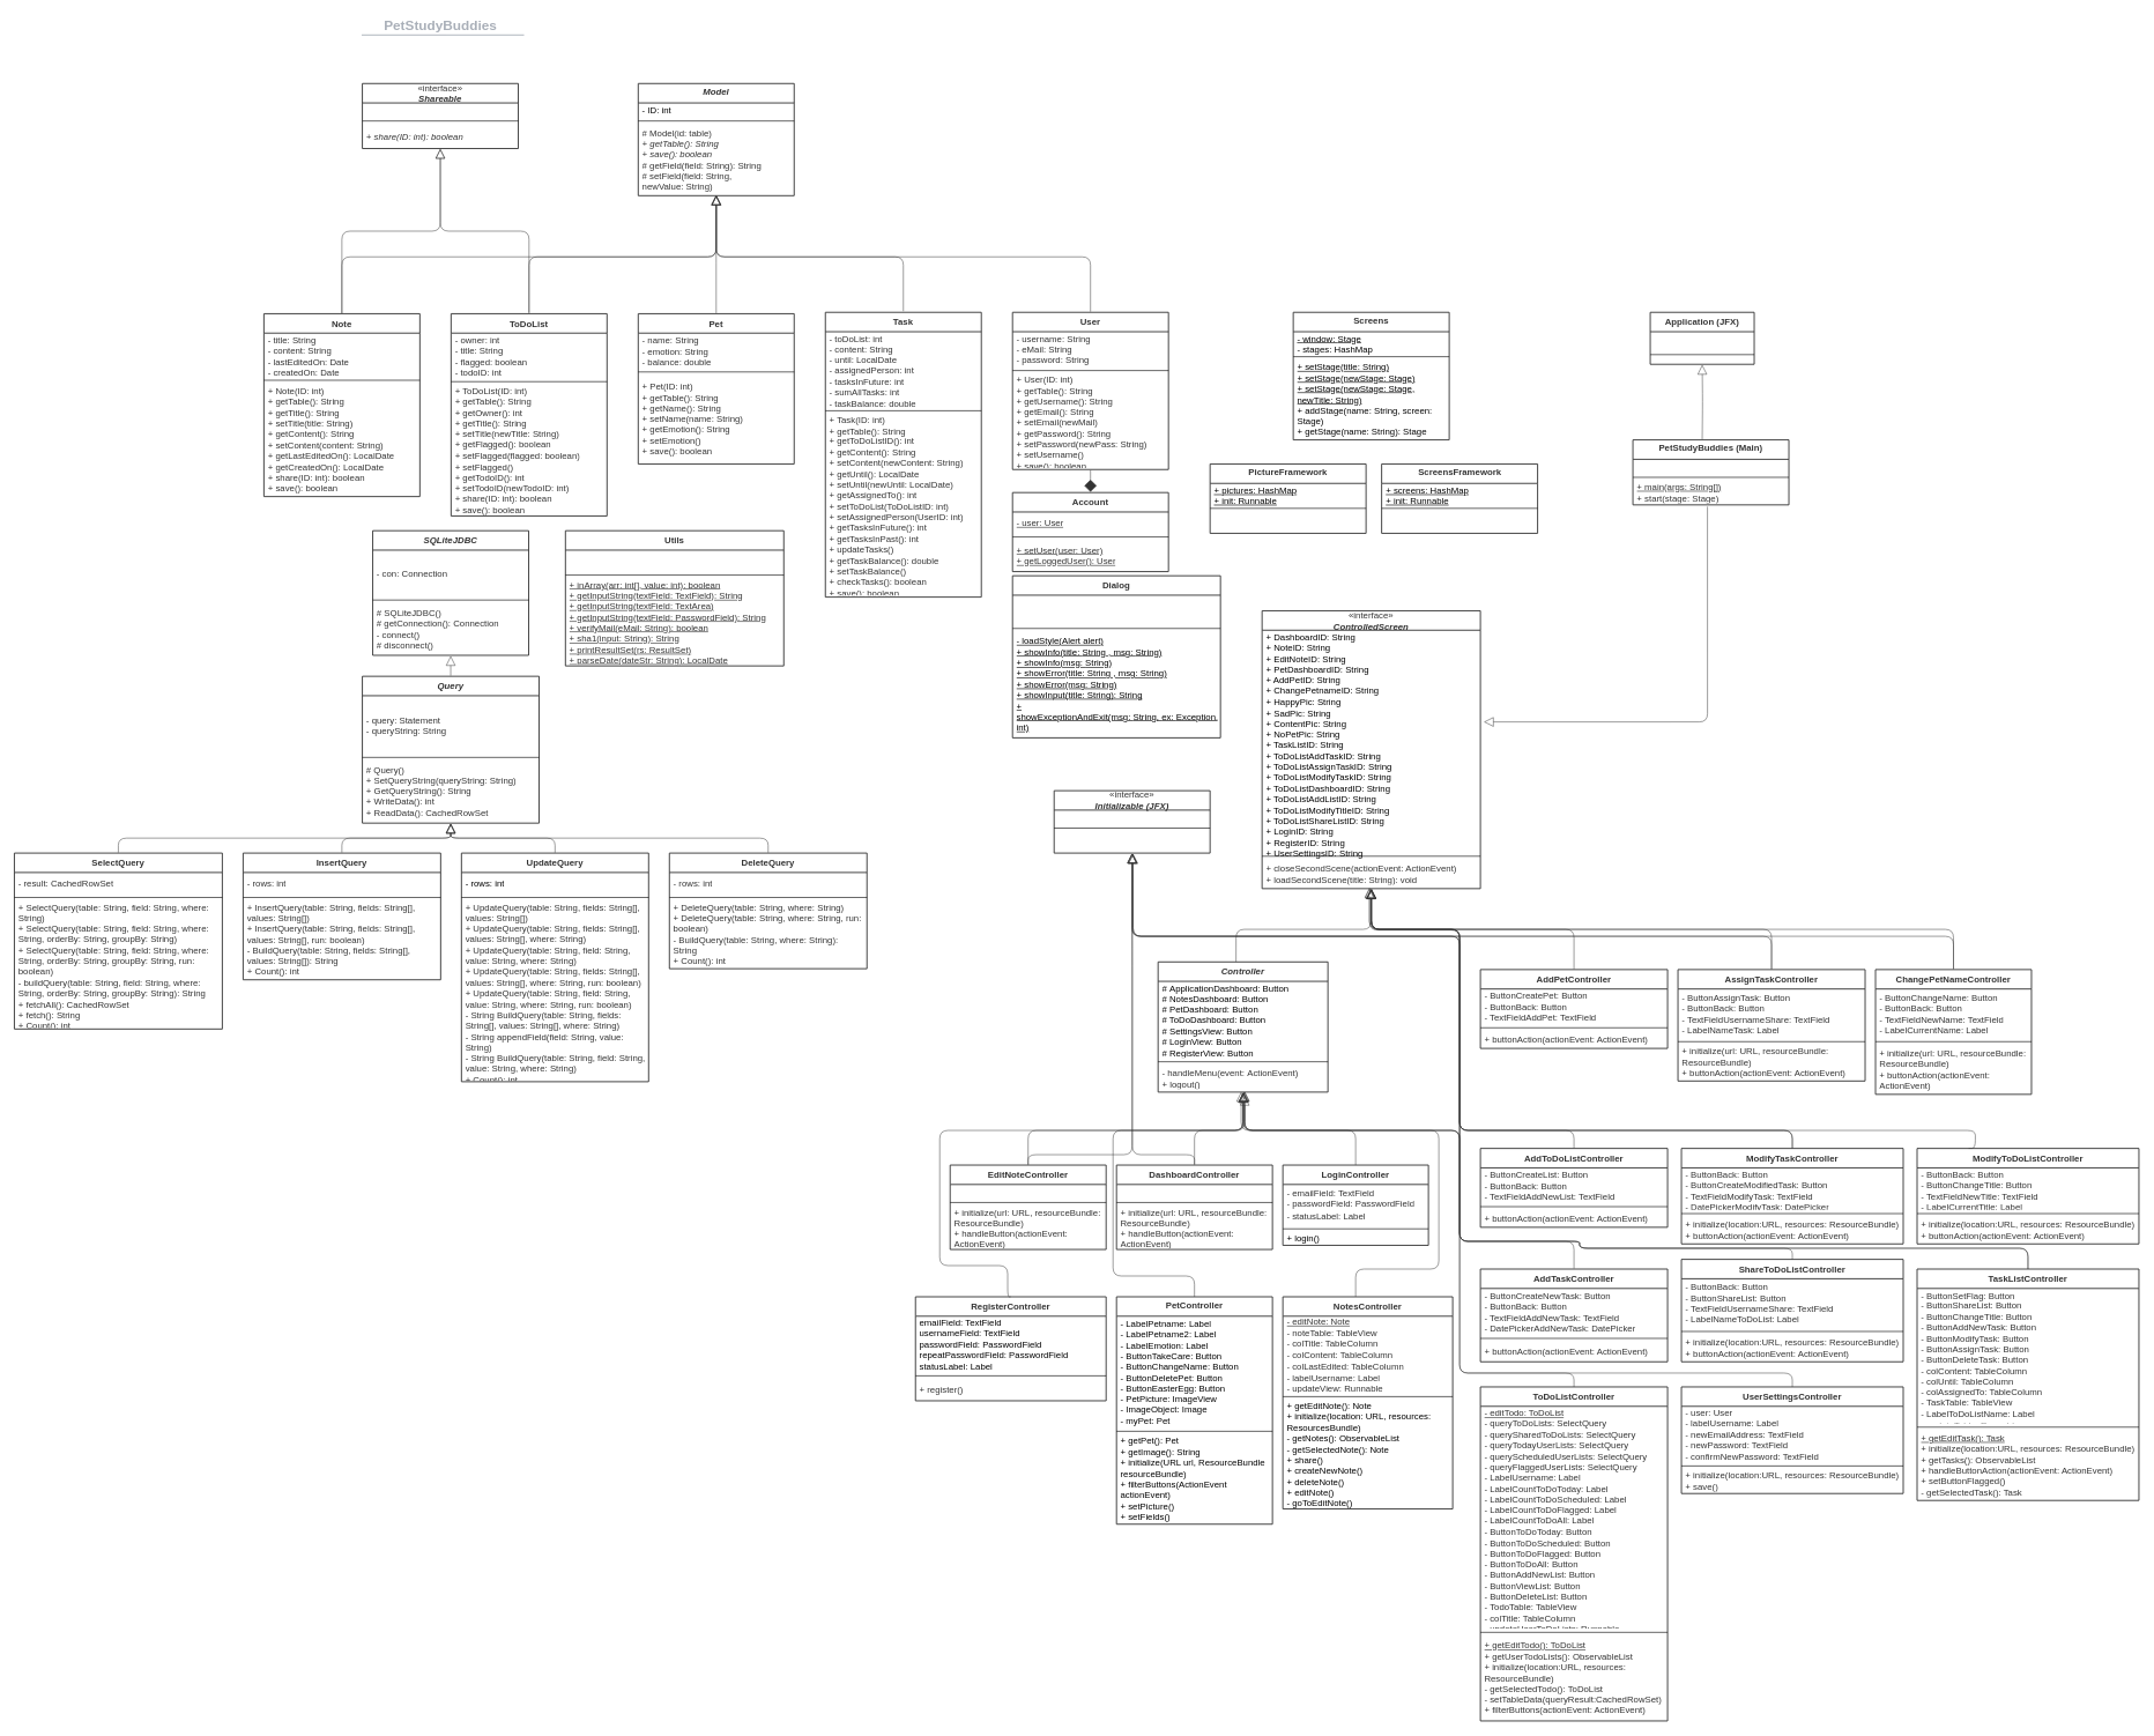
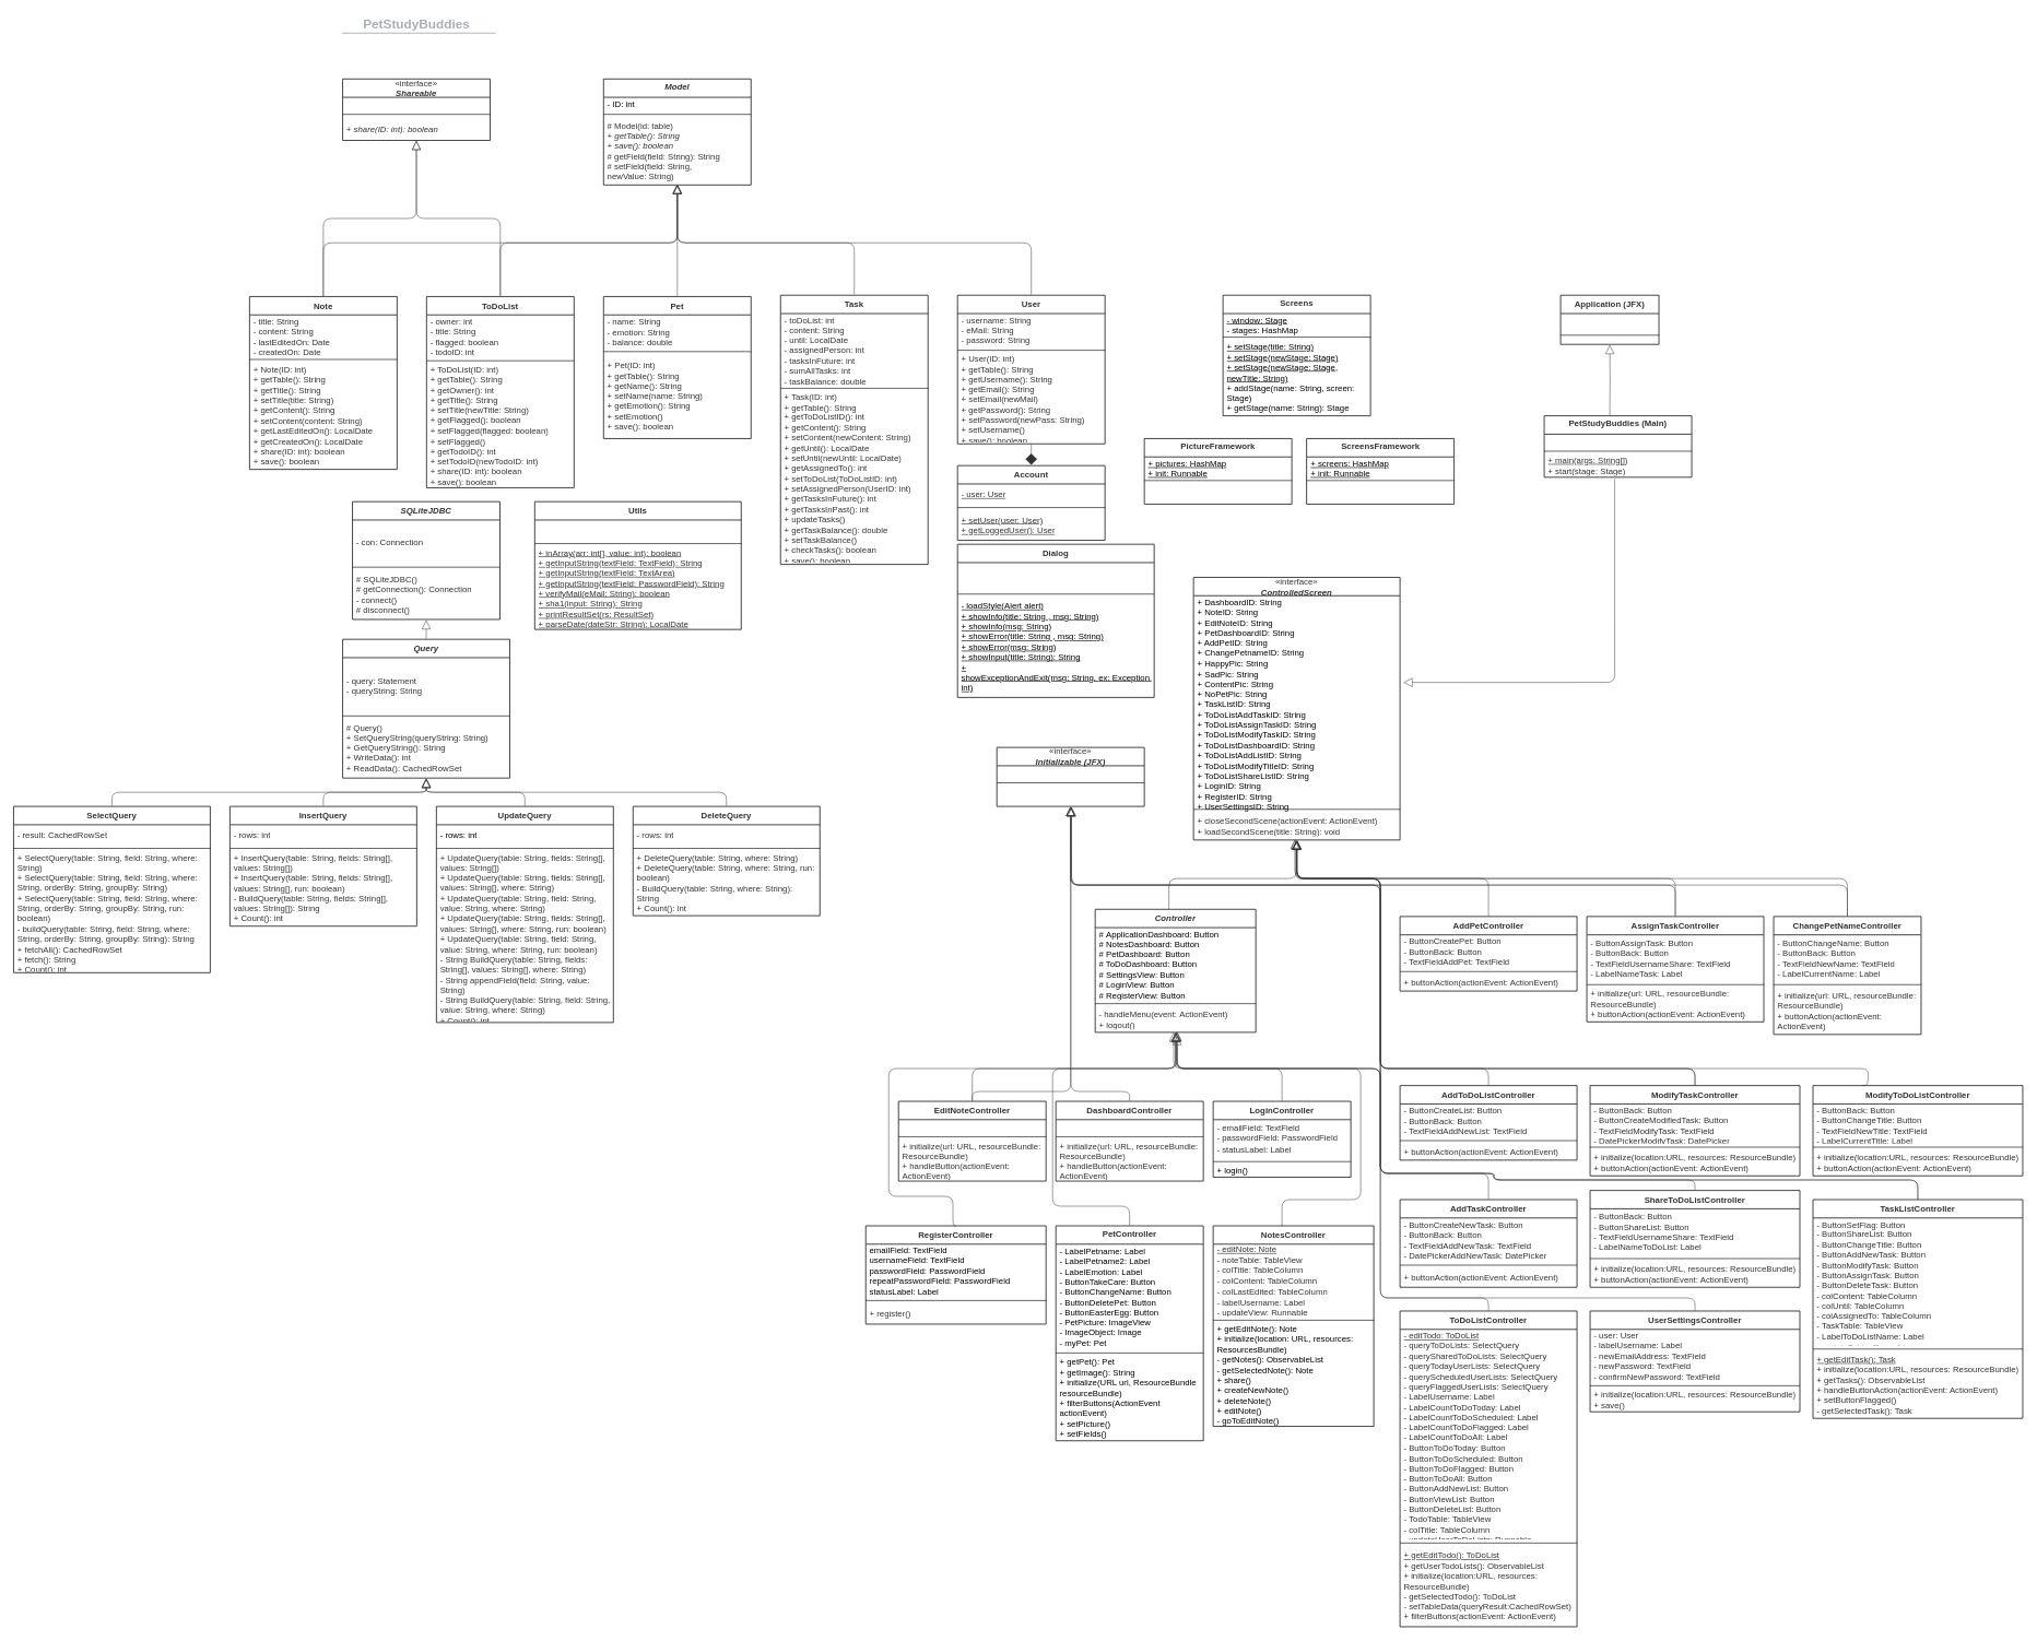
- <mxCell id="138" value="" style="html=1;jettySize=18;whiteSpace=wrap;fontSize=13;strokeColor=#333333;strokeOpacity=100;strokeWidth=0.8;rounded=1;arcSize=24;edgeStyle=orthogonalEdgeStyle;startArrow=none;;endArrow=block;endFill=0;endSize=12;;exitX=0.5;exitY=-0.005;exitPerimeter=0;entryX=0.5;entryY=1.006;entryPerimeter=0;" parent="1" source="127" target="80" edge="1"><mxGeometry width="100" height="100" relative="1" as="geometry"><Array as="points"><mxPoint x="1723" y="1630" /><mxPoint x="1793" y="1630" /></Array></mxGeometry></mxCell>
